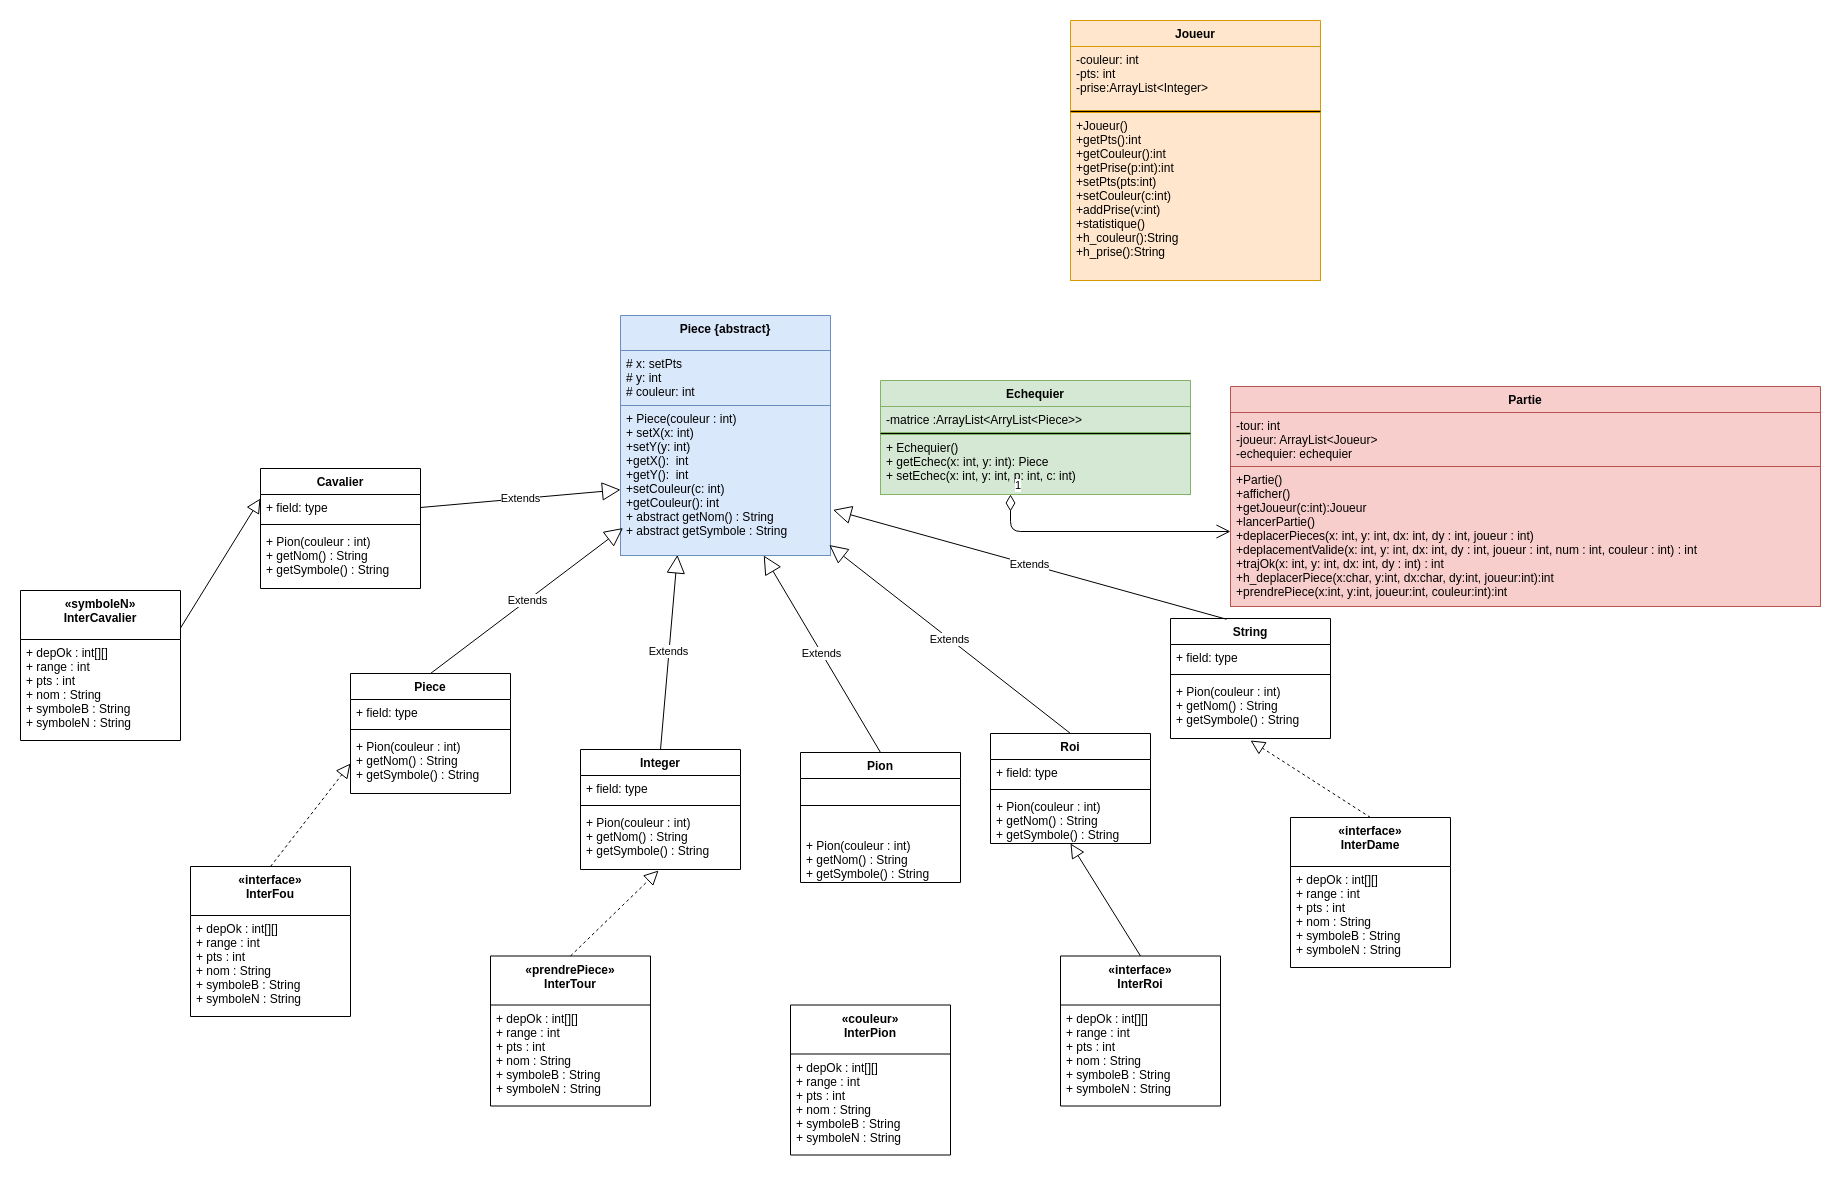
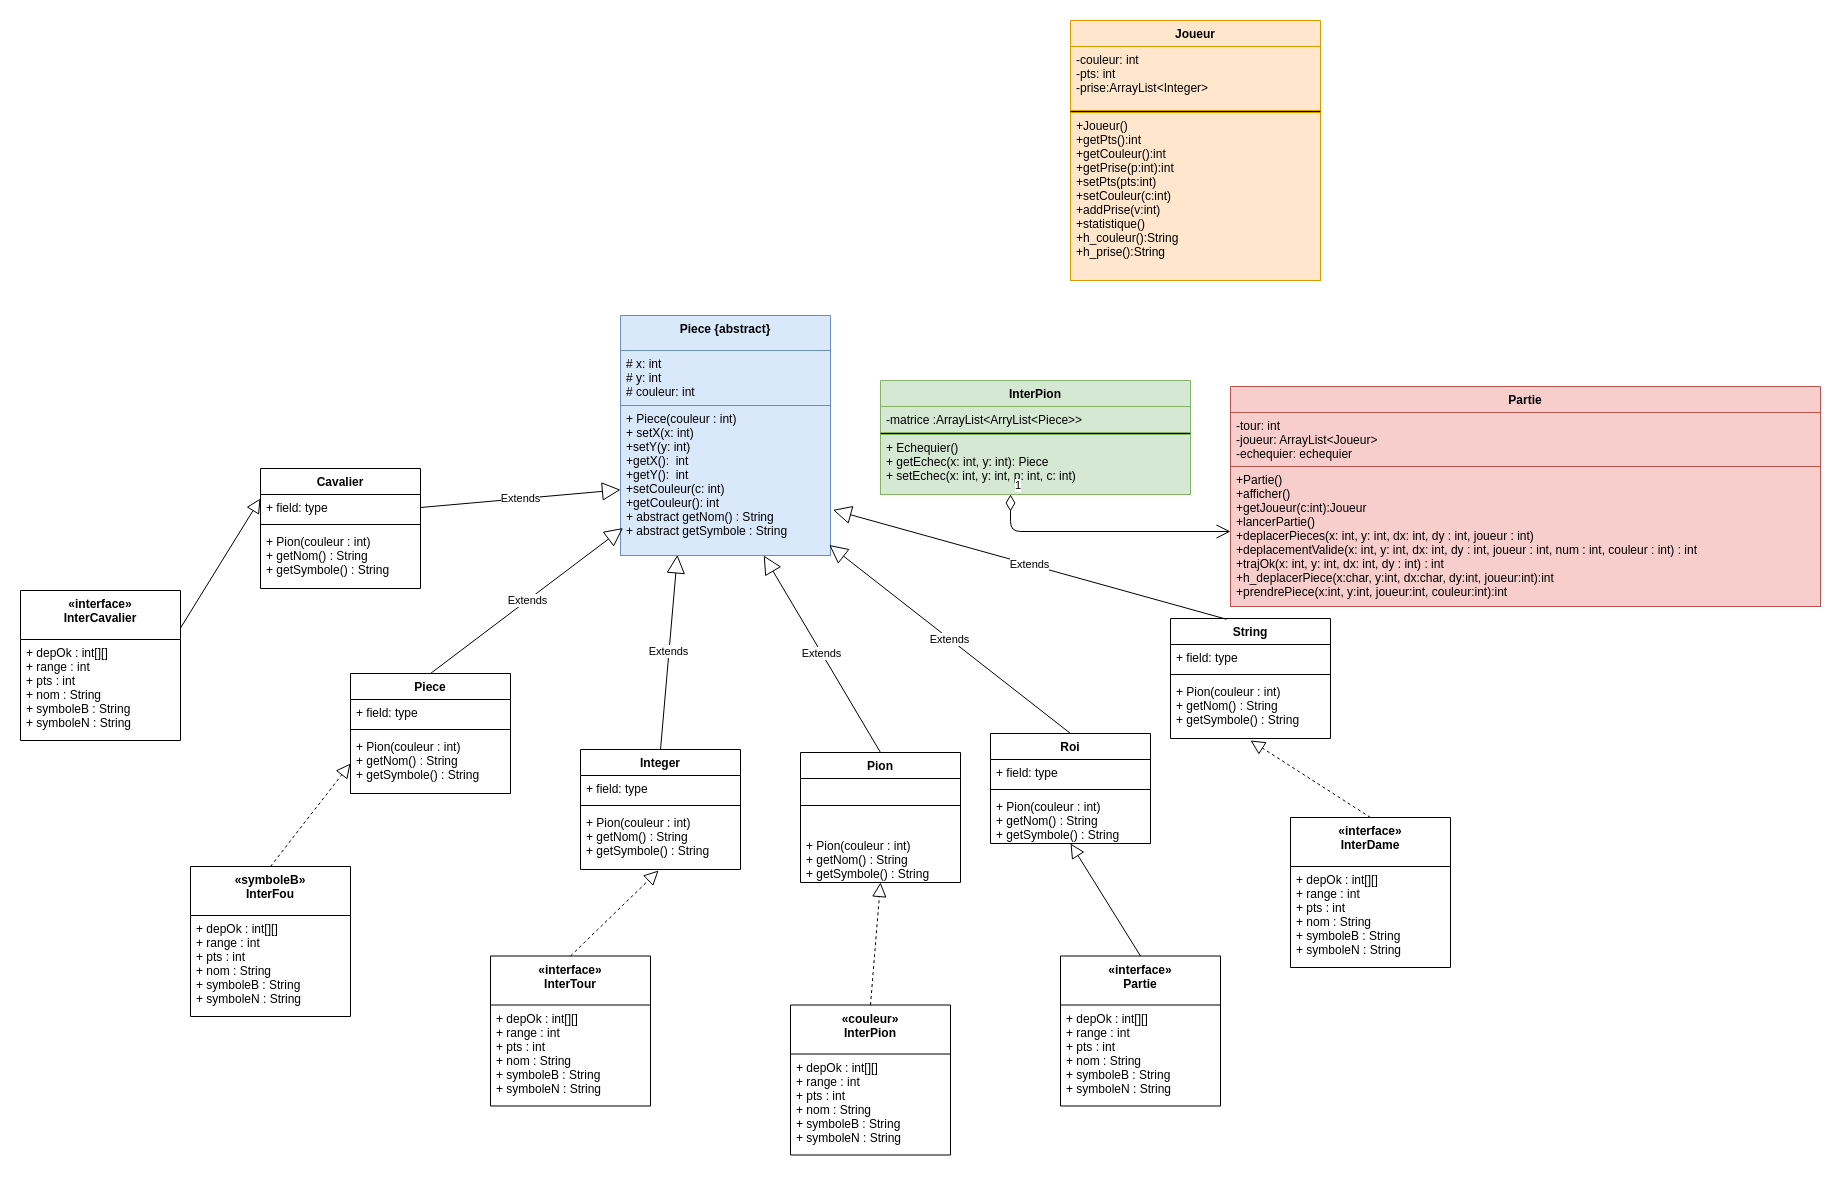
- <mxCell id="3" value="# x: setPts&#10;# y: int&#10;# couleur: int" style="text;strokeColor=#6c8ebf;fillColor=#dae8fc;align=left;verticalAlign=top;spacingLeft=4;spacingRight=4;overflow=hidden;rotatable=0;points=[[0,0.5],[1,0.5]];portConstraint=eastwest;" parent="2" vertex="1"><mxGeometry y="35" width="210" height="55" as="geometry" /></mxCell>
+ <mxCell id="3" value="# x: int&#10;# y: int&#10;# couleur: int" style="text;strokeColor=#6c8ebf;fillColor=#dae8fc;align=left;verticalAlign=top;spacingLeft=4;spacingRight=4;overflow=hidden;rotatable=0;points=[[0,0.5],[1,0.5]];portConstraint=eastwest;" parent="2" vertex="1"><mxGeometry y="35" width="210" height="55" as="geometry" /></mxCell>
- <mxCell id="6" value="Echequier" style="swimlane;fontStyle=1;align=center;verticalAlign=top;childLayout=stackLayout;horizontal=1;startSize=26;horizontalStack=0;resizeParent=1;resizeParentMax=0;resizeLast=0;collapsible=1;marginBottom=0;fillColor=#d5e8d4;strokeColor=#82b366;" parent="1" vertex="1"><mxGeometry x="880" y="380" width="310" height="114" as="geometry" /></mxCell>
+ <mxCell id="6" value="InterPion" style="swimlane;fontStyle=1;align=center;verticalAlign=top;childLayout=stackLayout;horizontal=1;startSize=26;horizontalStack=0;resizeParent=1;resizeParentMax=0;resizeLast=0;collapsible=1;marginBottom=0;fillColor=#d5e8d4;strokeColor=#82b366;" parent="1" vertex="1"><mxGeometry x="880" y="380" width="310" height="114" as="geometry" /></mxCell>
- <mxCell id="57" value="«symboleN»&#10;InterCavalier" style="swimlane;fontStyle=1;align=center;verticalAlign=top;childLayout=stackLayout;horizontal=1;startSize=49;horizontalStack=0;resizeParent=1;resizeParentMax=0;resizeLast=0;collapsible=1;marginBottom=0;" parent="1" vertex="1"><mxGeometry x="20" y="590" width="160" height="150" as="geometry"><mxRectangle x="460" y="710" width="90" height="26" as="alternateBounds" /></mxGeometry></mxCell>
+ <mxCell id="57" value="«interface»&#10;InterCavalier" style="swimlane;fontStyle=1;align=center;verticalAlign=top;childLayout=stackLayout;horizontal=1;startSize=49;horizontalStack=0;resizeParent=1;resizeParentMax=0;resizeLast=0;collapsible=1;marginBottom=0;" parent="1" vertex="1"><mxGeometry x="20" y="590" width="160" height="150" as="geometry"><mxRectangle x="460" y="710" width="90" height="26" as="alternateBounds" /></mxGeometry></mxCell>
- <mxCell id="55" value="«interface»&#10;InterFou" style="swimlane;fontStyle=1;align=center;verticalAlign=top;childLayout=stackLayout;horizontal=1;startSize=49;horizontalStack=0;resizeParent=1;resizeParentMax=0;resizeLast=0;collapsible=1;marginBottom=0;" parent="1" vertex="1"><mxGeometry x="190" y="866" width="160" height="150" as="geometry"><mxRectangle x="460" y="710" width="90" height="26" as="alternateBounds" /></mxGeometry></mxCell>
+ <mxCell id="55" value="«symboleB»&#10;InterFou" style="swimlane;fontStyle=1;align=center;verticalAlign=top;childLayout=stackLayout;horizontal=1;startSize=49;horizontalStack=0;resizeParent=1;resizeParentMax=0;resizeLast=0;collapsible=1;marginBottom=0;" parent="1" vertex="1"><mxGeometry x="190" y="866" width="160" height="150" as="geometry"><mxRectangle x="460" y="710" width="90" height="26" as="alternateBounds" /></mxGeometry></mxCell>
+ <mxCell id="62" value="" style="endArrow=block;dashed=1;endFill=0;endSize=12;html=1;exitX=0.5;exitY=0;exitDx=0;exitDy=0;entryX=0.5;entryY=1;entryDx=0;entryDy=0;" parent="1" source="51" target="38" edge="1"><mxGeometry width="160" relative="1" as="geometry"><mxPoint x="780" y="942.5" as="sourcePoint" /><mxPoint x="940" y="942.5" as="targetPoint" /></mxGeometry></mxCell>
- <mxCell id="53" value="«prendrePiece»&#10;InterTour" style="swimlane;fontStyle=1;align=center;verticalAlign=top;childLayout=stackLayout;horizontal=1;startSize=49;horizontalStack=0;resizeParent=1;resizeParentMax=0;resizeLast=0;collapsible=1;marginBottom=0;" parent="1" vertex="1"><mxGeometry x="490" y="955.5" width="160" height="150" as="geometry"><mxRectangle x="460" y="710" width="90" height="26" as="alternateBounds" /></mxGeometry></mxCell>
+ <mxCell id="53" value="«interface»&#10;InterTour" style="swimlane;fontStyle=1;align=center;verticalAlign=top;childLayout=stackLayout;horizontal=1;startSize=49;horizontalStack=0;resizeParent=1;resizeParentMax=0;resizeLast=0;collapsible=1;marginBottom=0;" parent="1" vertex="1"><mxGeometry x="490" y="955.5" width="160" height="150" as="geometry"><mxRectangle x="460" y="710" width="90" height="26" as="alternateBounds" /></mxGeometry></mxCell>
- <mxCell id="47" value="«interface»&#10;InterRoi" style="swimlane;fontStyle=1;align=center;verticalAlign=top;childLayout=stackLayout;horizontal=1;startSize=49;horizontalStack=0;resizeParent=1;resizeParentMax=0;resizeLast=0;collapsible=1;marginBottom=0;" parent="1" vertex="1"><mxGeometry x="1060" y="955.5" width="160" height="150" as="geometry"><mxRectangle x="460" y="710" width="90" height="26" as="alternateBounds" /></mxGeometry></mxCell>
+ <mxCell id="47" value="«interface»&#10;Partie" style="swimlane;fontStyle=1;align=center;verticalAlign=top;childLayout=stackLayout;horizontal=1;startSize=49;horizontalStack=0;resizeParent=1;resizeParentMax=0;resizeLast=0;collapsible=1;marginBottom=0;" parent="1" vertex="1"><mxGeometry x="1060" y="955.5" width="160" height="150" as="geometry"><mxRectangle x="460" y="710" width="90" height="26" as="alternateBounds" /></mxGeometry></mxCell>
